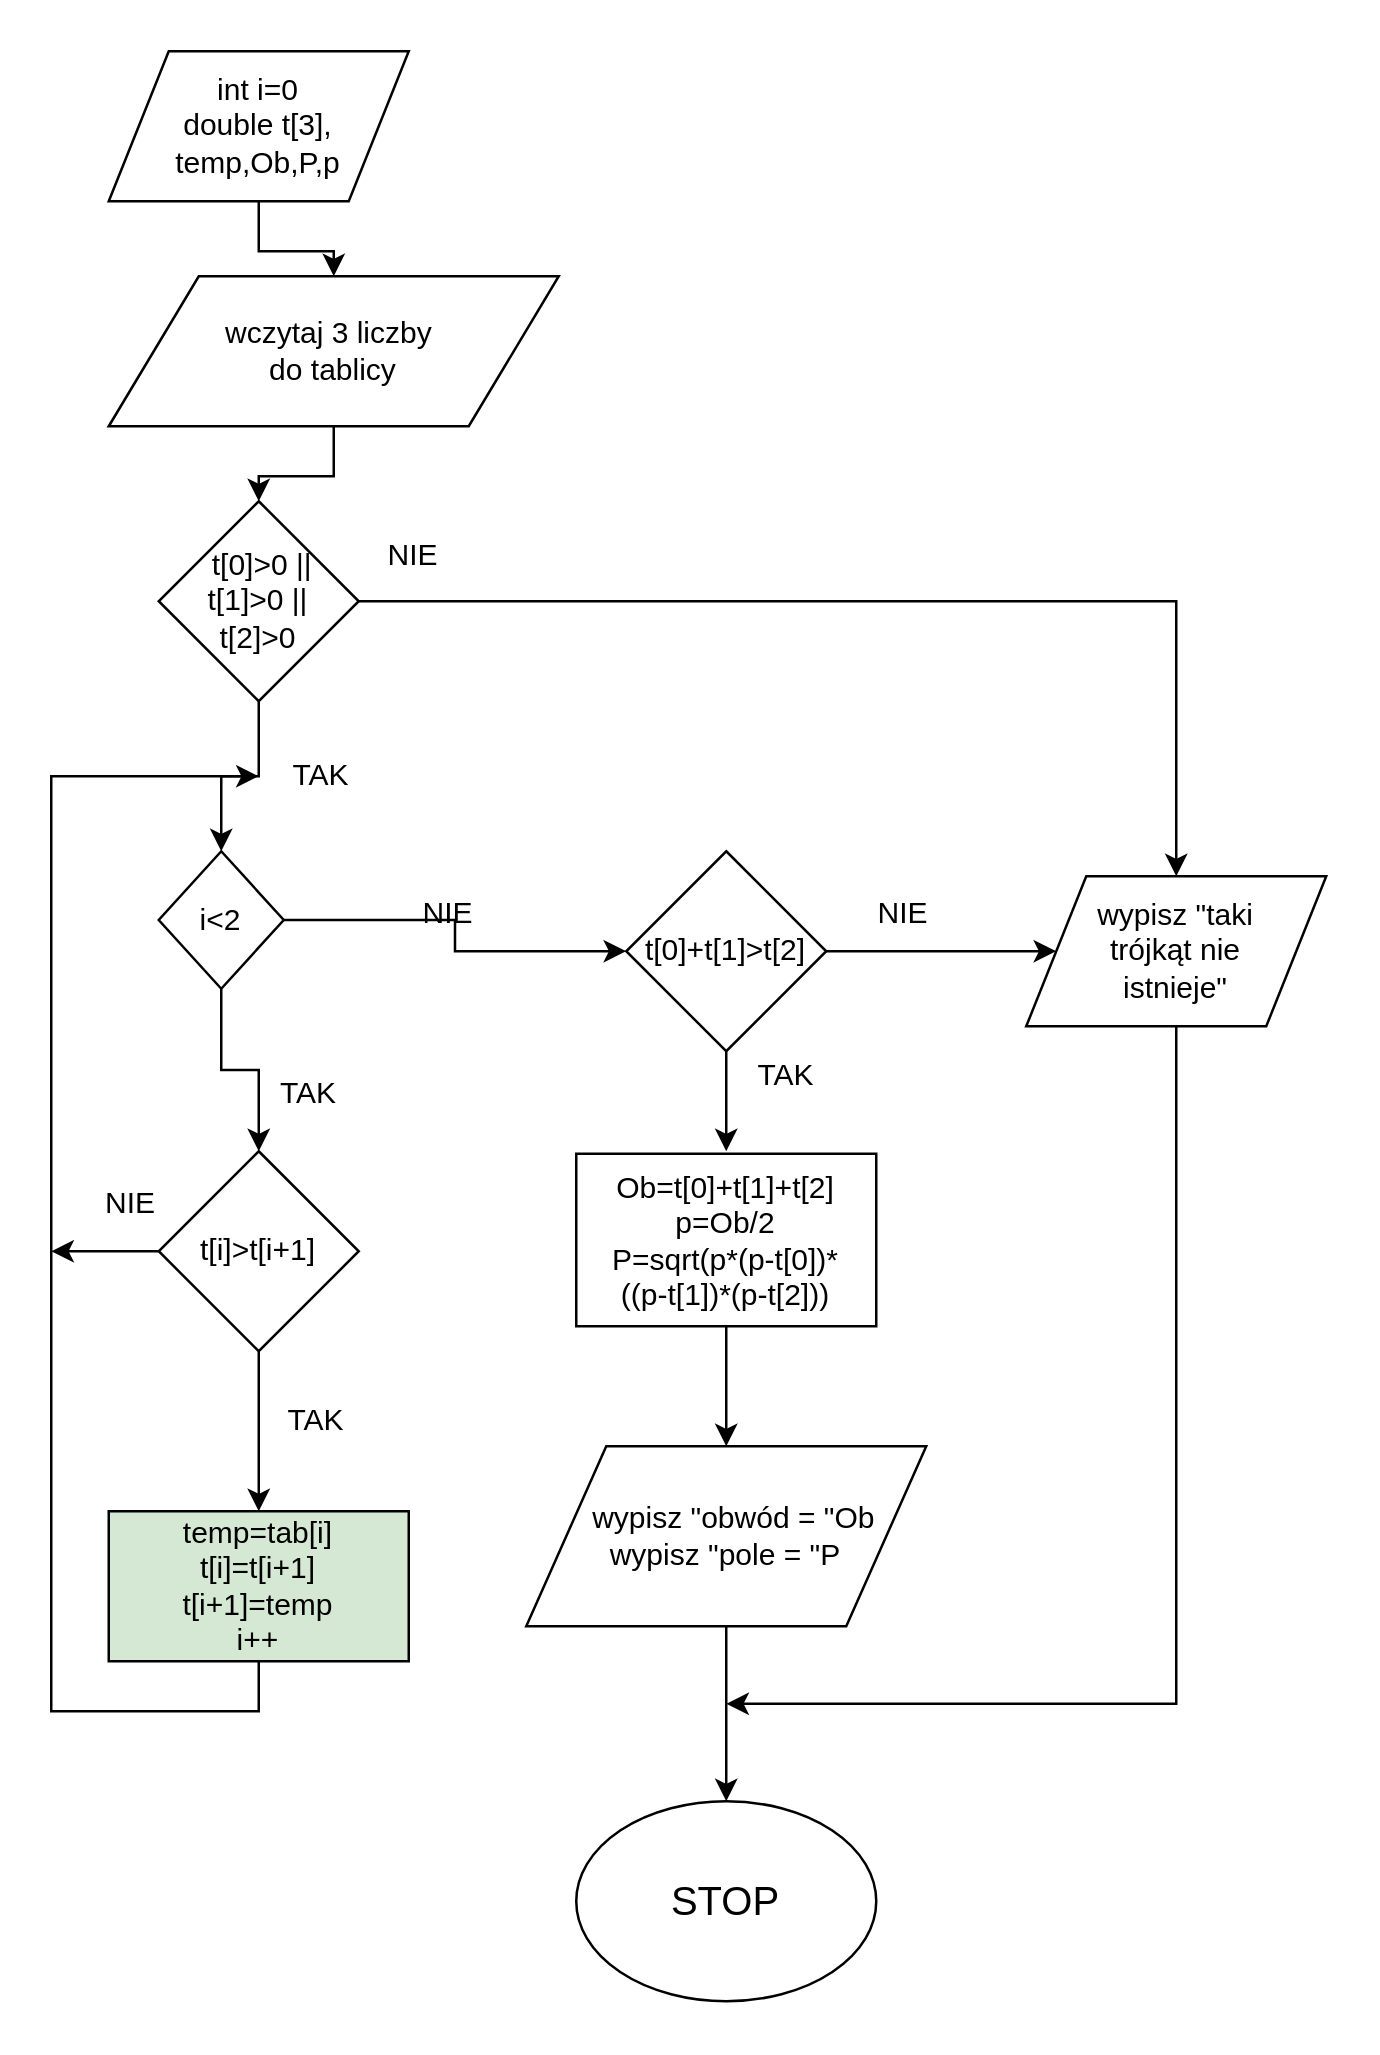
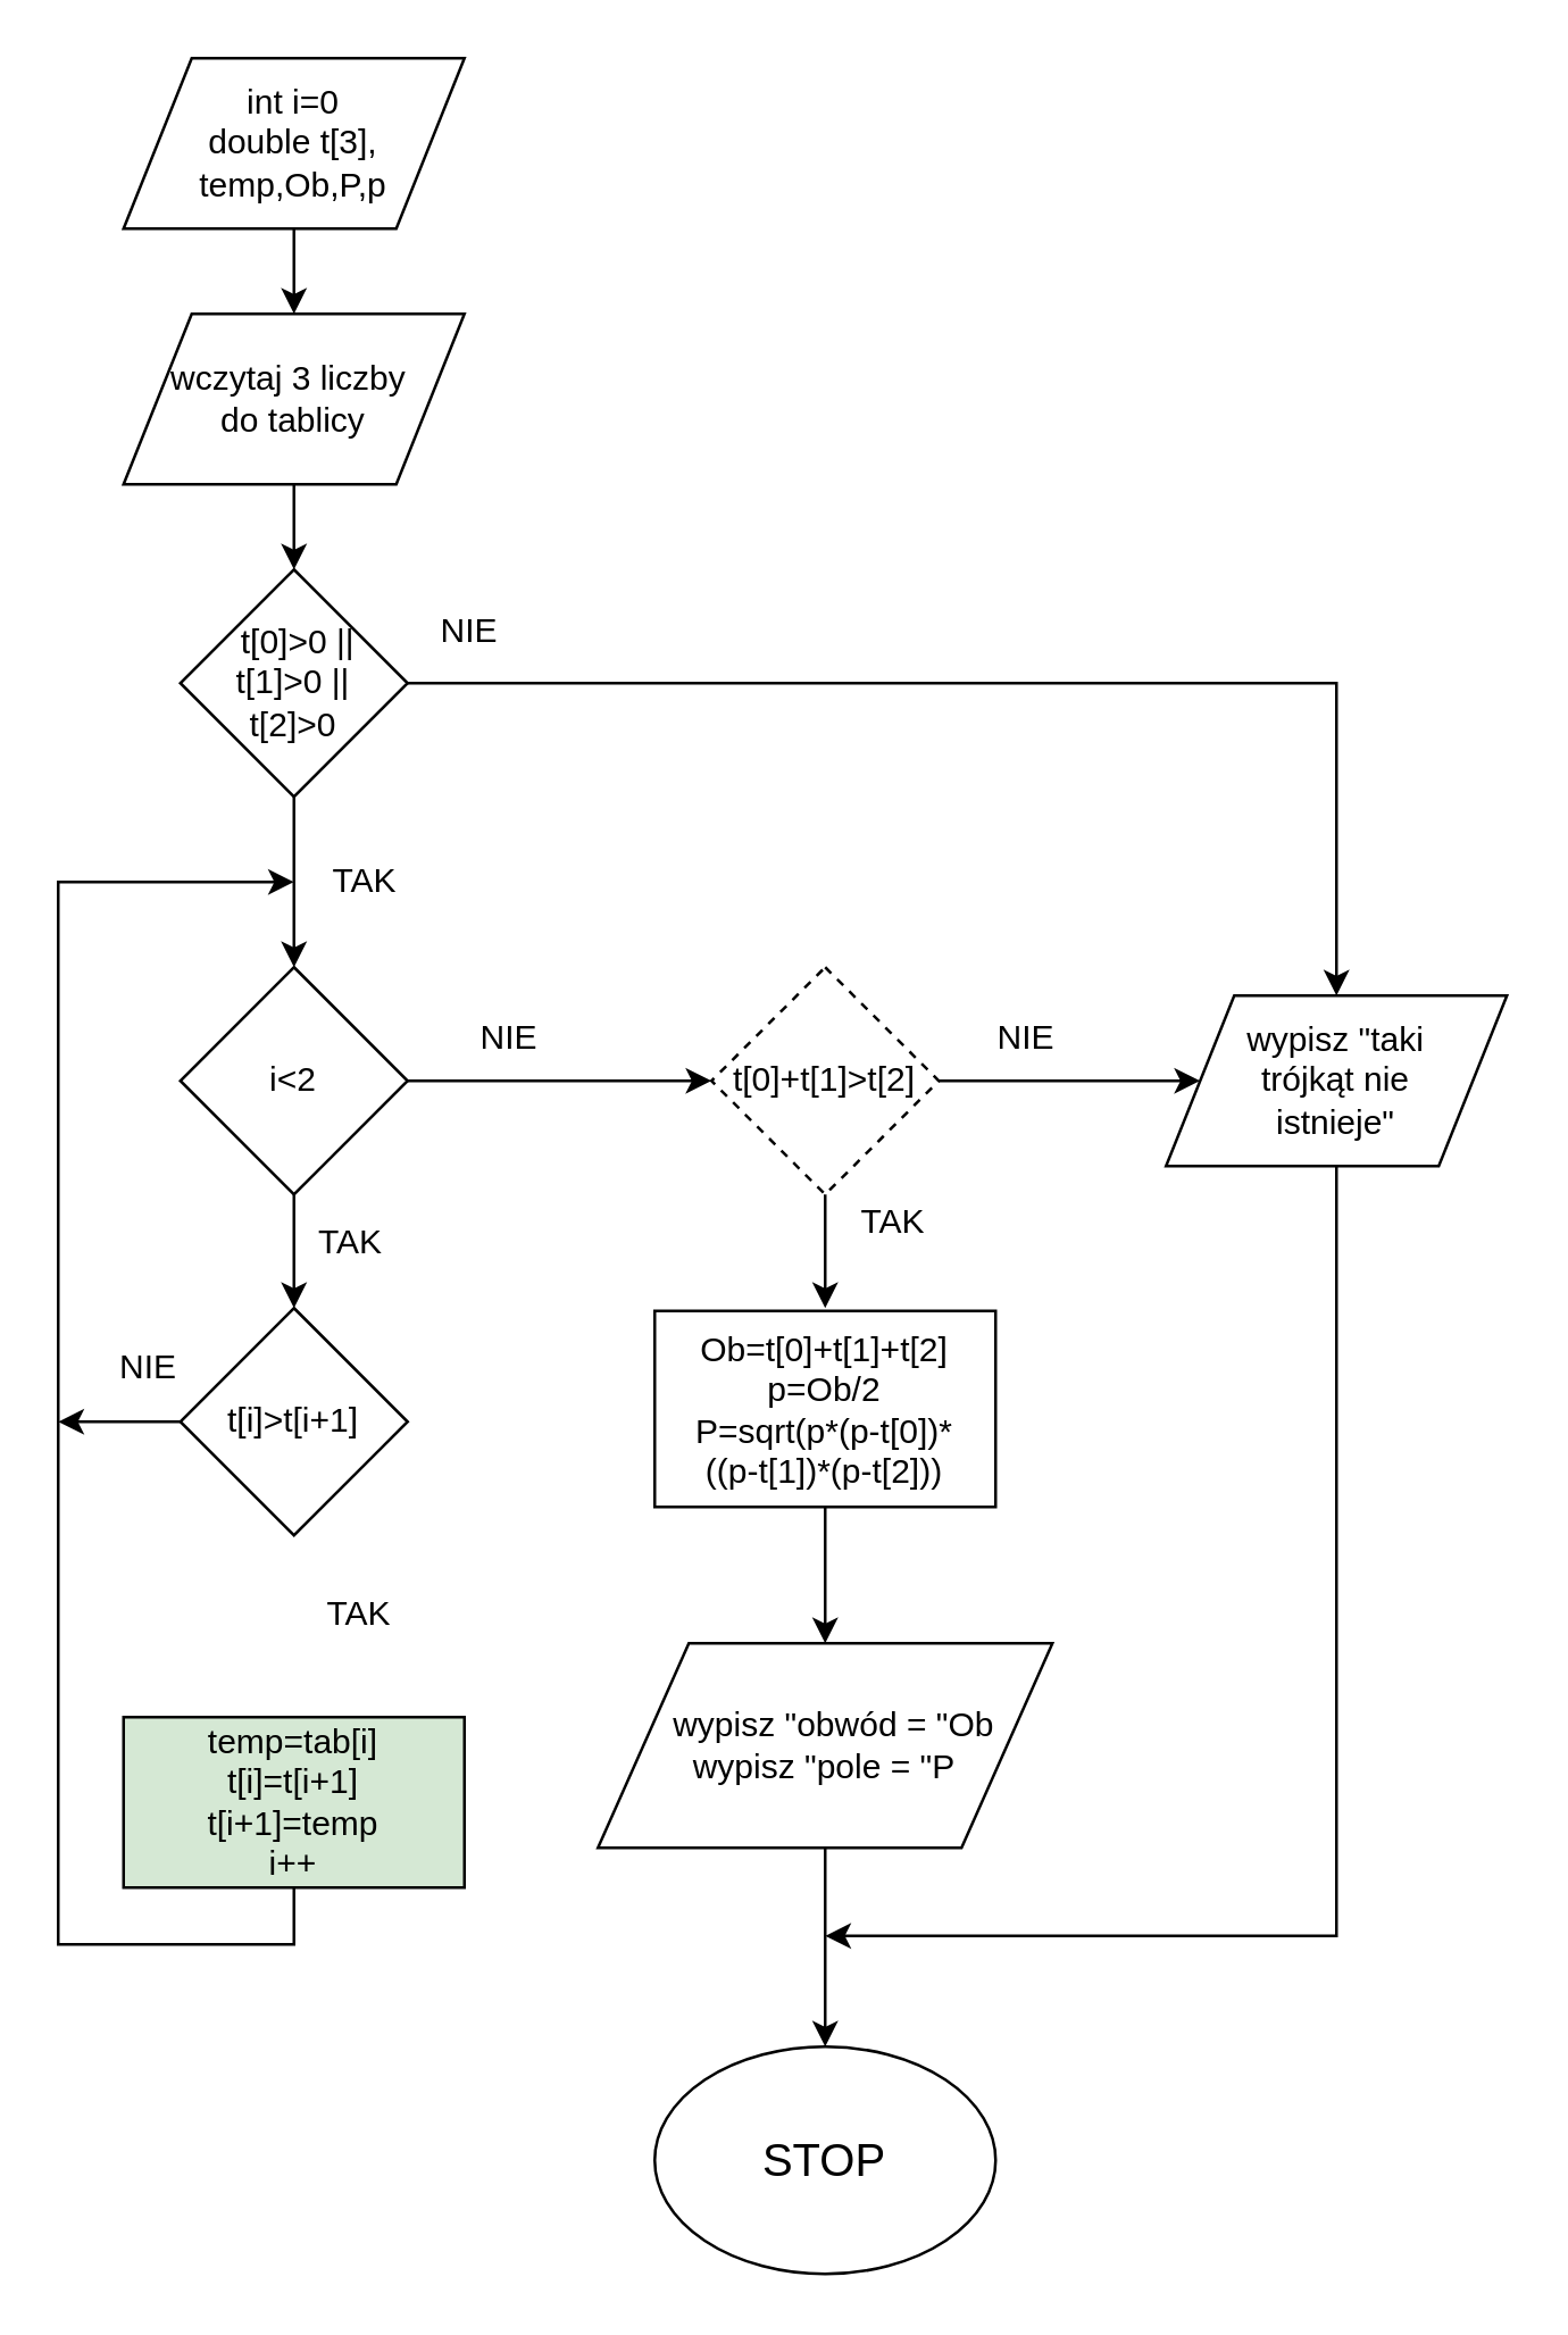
- <mxCell id="28" value="wczytaj 3 liczby&amp;nbsp;&lt;br&gt;do tablicy&lt;br&gt;" style="shape=parallelogram;perimeter=parallelogramPerimeter;whiteSpace=wrap;html=1;" parent="1" vertex="1"><mxGeometry x="43" y="110" width="180" height="60" as="geometry" /></mxCell>
+ <mxCell id="28" value="wczytaj 3 liczby&amp;nbsp;&lt;br&gt;do tablicy&lt;br&gt;" style="shape=parallelogram;perimeter=parallelogramPerimeter;whiteSpace=wrap;html=1;" parent="1" vertex="1"><mxGeometry x="43" y="110" width="120" height="60" as="geometry" /></mxCell>
- <mxCell id="6" value="i&amp;lt;2" style="rhombus;whiteSpace=wrap;html=1;" parent="1" vertex="1"><mxGeometry x="63" y="340" width="50" height="55" as="geometry" /></mxCell>
+ <mxCell id="6" value="i&amp;lt;2" style="rhombus;whiteSpace=wrap;html=1;" parent="1" vertex="1"><mxGeometry x="63" y="340" width="80" height="80" as="geometry" /></mxCell>
- <mxCell id="17" value="t[0]+t[1]&amp;gt;t[2]" style="rhombus;whiteSpace=wrap;html=1;" parent="1" vertex="1"><mxGeometry x="250" y="340" width="80" height="80" as="geometry" /></mxCell>
+ <mxCell id="17" value="t[0]+t[1]&amp;gt;t[2]" style="rhombus;whiteSpace=wrap;html=1;dashed=1;" parent="1" vertex="1"><mxGeometry x="250" y="340" width="80" height="80" as="geometry" /></mxCell>
- <mxCell id="9" value="" style="edgeStyle=orthogonalEdgeStyle;rounded=0;orthogonalLoop=1;jettySize=auto;html=1;" parent="1" source="11" target="8" edge="1"><mxGeometry relative="1" as="geometry" /></mxCell>
